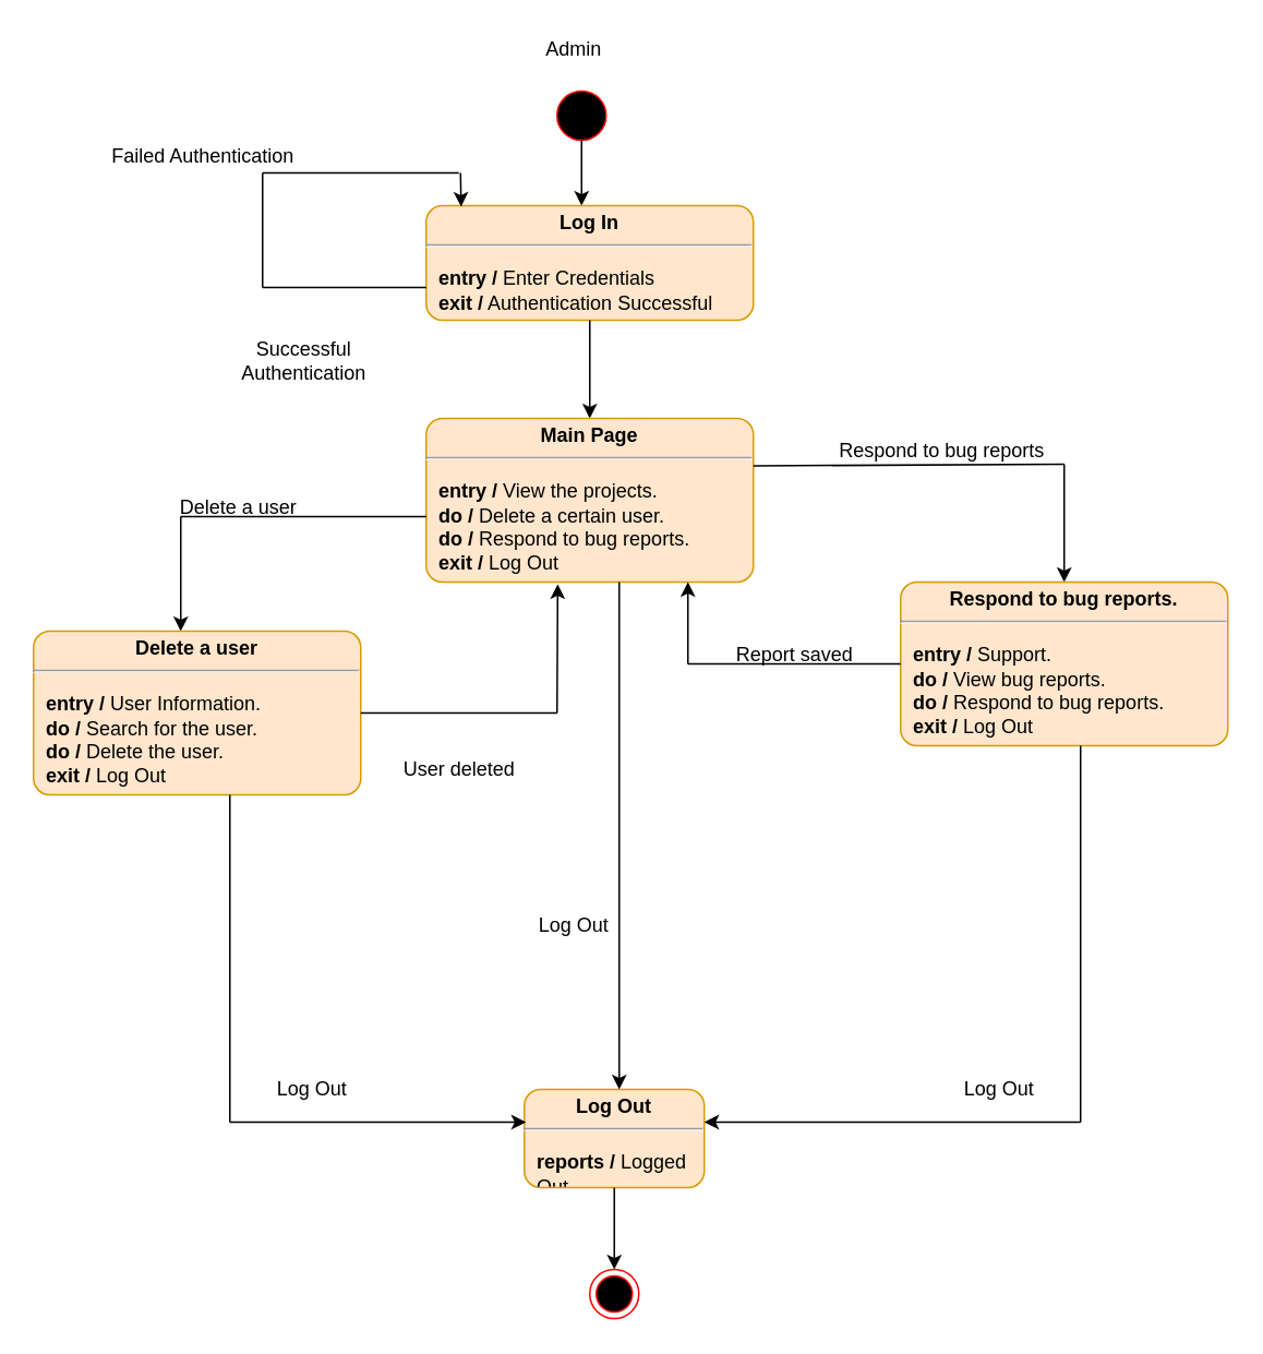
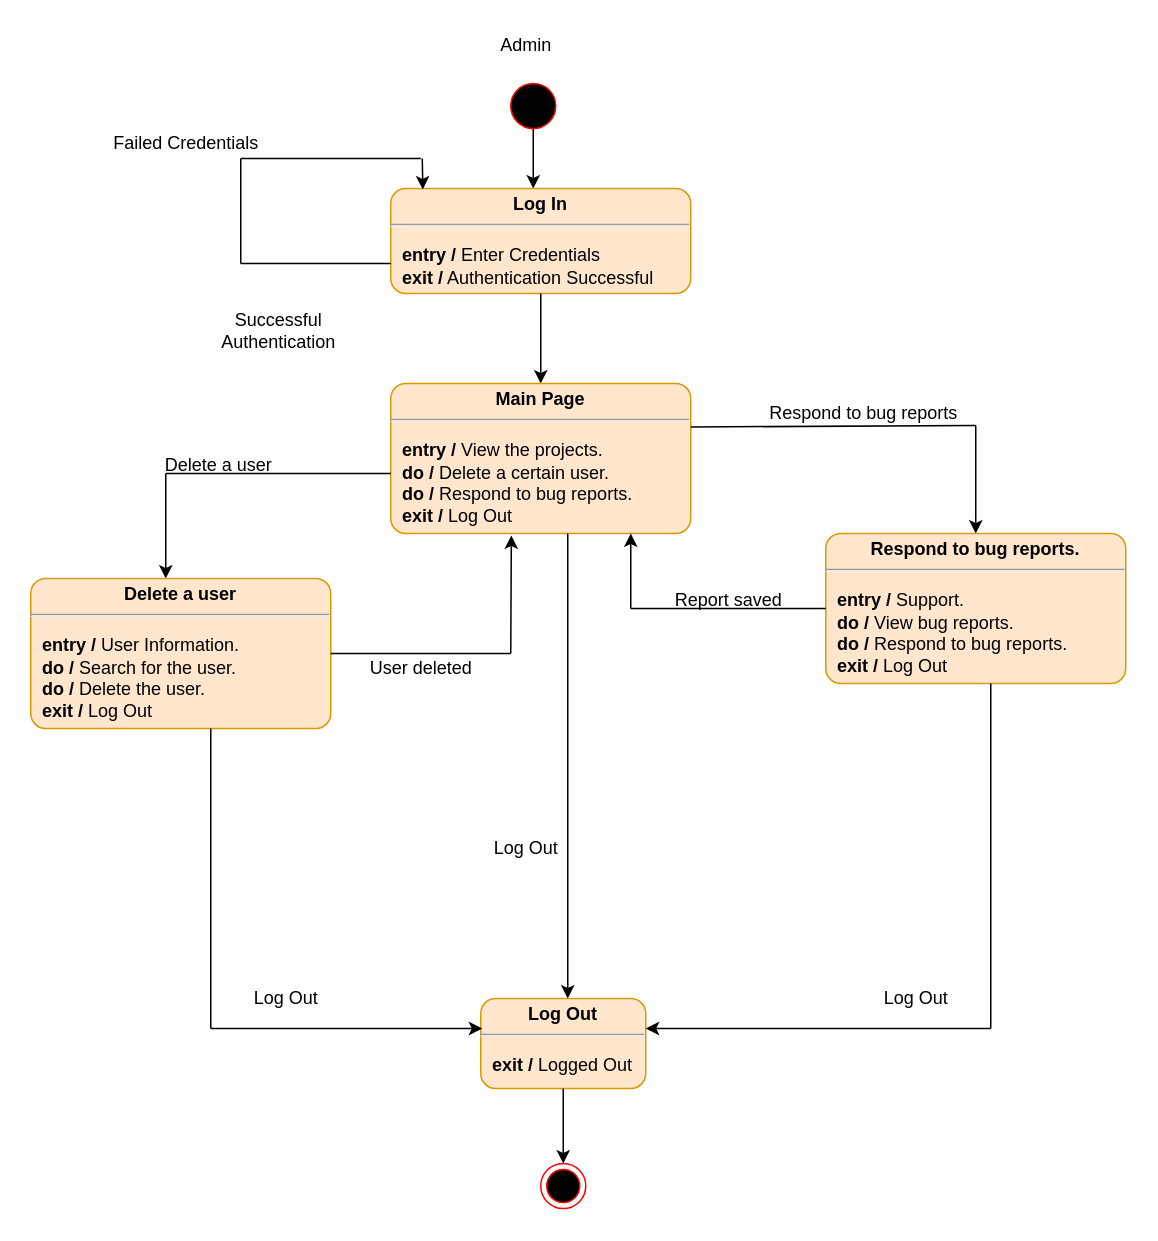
- <mxCell id="10" value="Failed Authentication&amp;nbsp;" style="text;html=1;resizable=0;autosize=1;align=center;verticalAlign=middle;points=[];fillColor=none;strokeColor=none;rounded=0;" parent="1" vertex="1"><mxGeometry x="60" y="85" width="130" height="20" as="geometry" /></mxCell>
+ <mxCell id="10" value="Failed Credentials&amp;nbsp;" style="text;html=1;resizable=0;autosize=1;align=center;verticalAlign=middle;points=[];fillColor=none;strokeColor=none;rounded=0;" parent="1" vertex="1"><mxGeometry x="60" y="85" width="130" height="20" as="geometry" /></mxCell>
- <mxCell id="25" value="User deleted" style="text;html=1;resizable=0;autosize=1;align=center;verticalAlign=middle;points=[];fillColor=none;strokeColor=none;rounded=0;" parent="1" vertex="1"><mxGeometry x="240" y="460" width="80" height="20" as="geometry" /></mxCell>
+ <mxCell id="25" value="User deleted" style="text;html=1;resizable=0;autosize=1;align=center;verticalAlign=middle;points=[];fillColor=none;strokeColor=none;rounded=0;" parent="1" vertex="1"><mxGeometry x="240" y="435" width="80" height="20" as="geometry" /></mxCell>
- <mxCell id="29" value="&lt;p style=&quot;margin: 0px ; margin-top: 4px ; text-align: center&quot;&gt;&lt;b&gt;Log Out&lt;/b&gt;&lt;/p&gt;&lt;hr&gt;&lt;p&gt;&lt;/p&gt;&lt;p style=&quot;margin: 0px ; margin-left: 8px ; text-align: left&quot;&gt;&lt;b&gt;reports / &lt;/b&gt;&lt;span&gt;Logged Out&lt;/span&gt;&lt;/p&gt;" style="shape=mxgraph.sysml.simpleState;html=1;overflow=fill;whiteSpace=wrap;align=center;fillColor=#ffe6cc;strokeColor=#d79b00;" parent="1" vertex="1"><mxGeometry x="320" y="665" width="110" height="60" as="geometry" /></mxCell>
+ <mxCell id="29" value="&lt;p style=&quot;margin: 0px ; margin-top: 4px ; text-align: center&quot;&gt;&lt;b&gt;Log Out&lt;/b&gt;&lt;/p&gt;&lt;hr&gt;&lt;p&gt;&lt;/p&gt;&lt;p style=&quot;margin: 0px ; margin-left: 8px ; text-align: left&quot;&gt;&lt;b&gt;exit / &lt;/b&gt;&lt;span&gt;Logged Out&lt;/span&gt;&lt;/p&gt;" style="shape=mxgraph.sysml.simpleState;html=1;overflow=fill;whiteSpace=wrap;align=center;fillColor=#ffe6cc;strokeColor=#d79b00;" parent="1" vertex="1"><mxGeometry x="320" y="665" width="110" height="60" as="geometry" /></mxCell>
